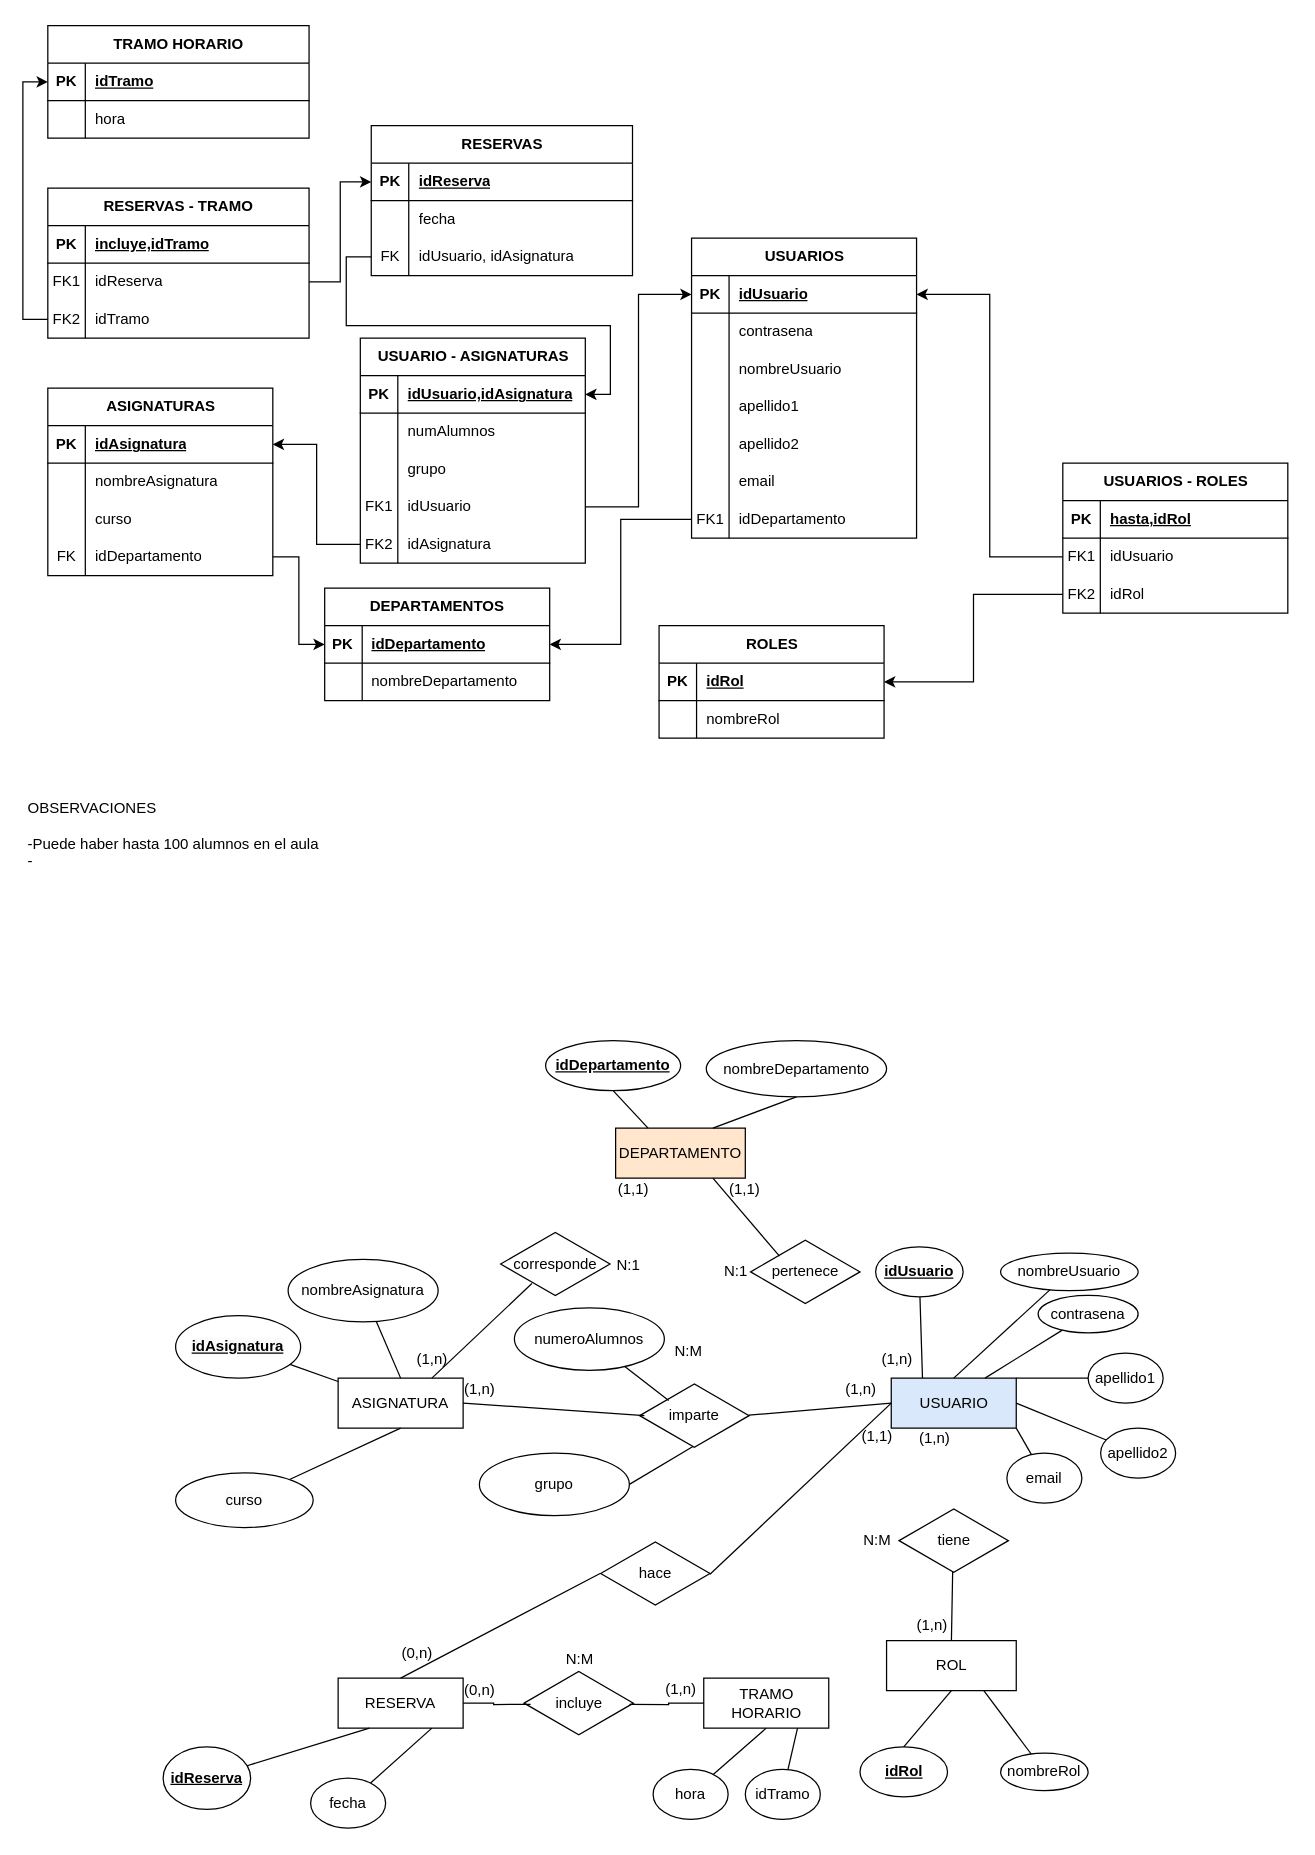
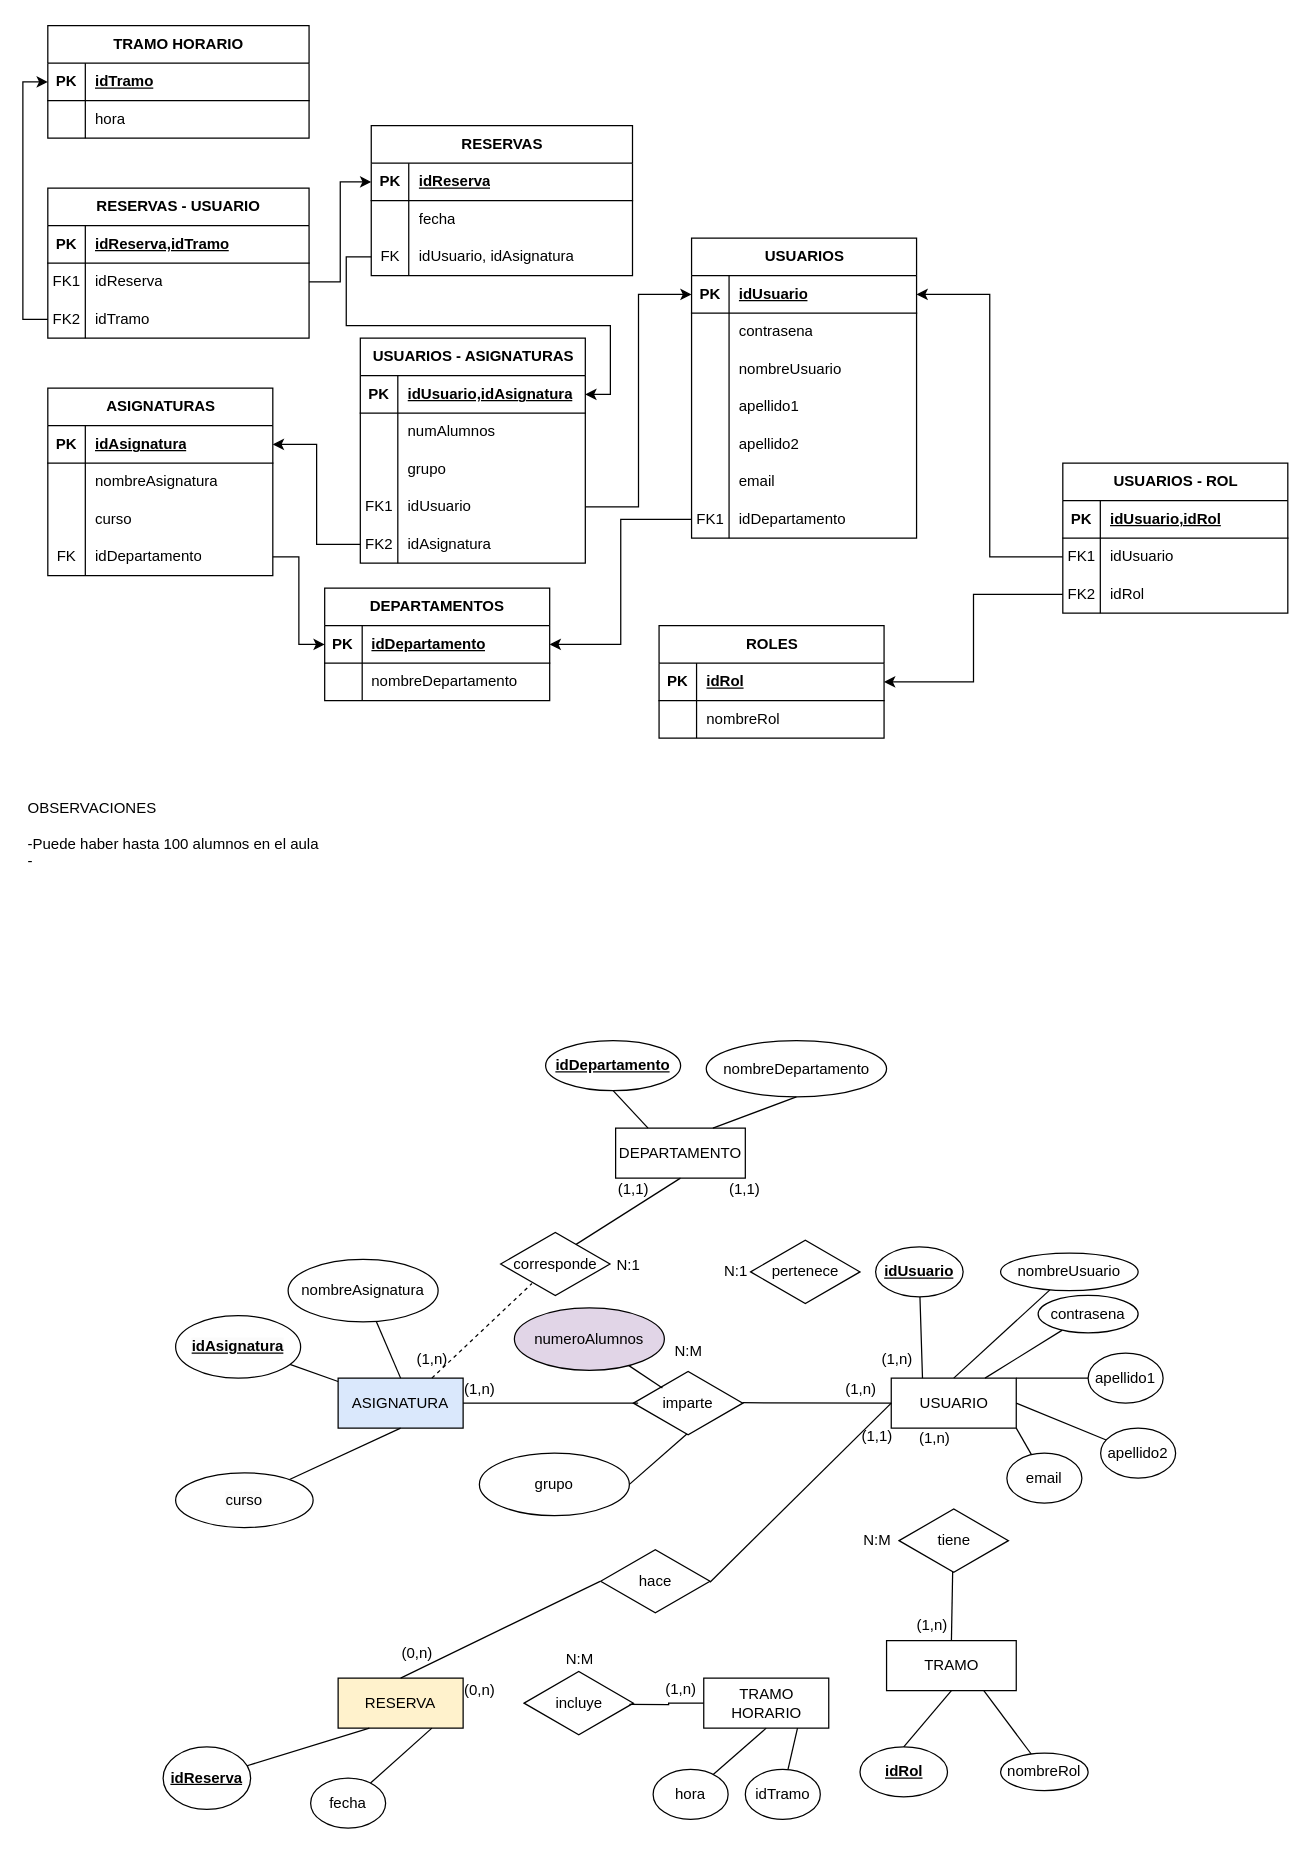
- <mxCell id="169" value="RESERVAS - TRAMO" style="shape=table;startSize=30;container=1;collapsible=1;childLayout=tableLayout;fixedRows=1;rowLines=0;fontStyle=1;align=center;resizeLast=1;html=1;" vertex="1" parent="1"><mxGeometry x="37.75" y="150" width="209" height="120" as="geometry" /></mxCell>
+ <mxCell id="169" value="RESERVAS - USUARIO" style="shape=table;startSize=30;container=1;collapsible=1;childLayout=tableLayout;fixedRows=1;rowLines=0;fontStyle=1;align=center;resizeLast=1;html=1;" vertex="1" parent="1"><mxGeometry x="37.75" y="150" width="209" height="120" as="geometry" /></mxCell>
- <mxCell id="172" value="incluye,idTramo" style="shape=partialRectangle;connectable=0;fillColor=none;top=0;left=0;bottom=0;right=0;align=left;spacingLeft=6;fontStyle=5;overflow=hidden;whiteSpace=wrap;html=1;" vertex="1" parent="170"><mxGeometry x="30" width="179" height="30" as="geometry"><mxRectangle width="179" height="30" as="alternateBounds" /></mxGeometry></mxCell>
+ <mxCell id="172" value="idReserva,idTramo" style="shape=partialRectangle;connectable=0;fillColor=none;top=0;left=0;bottom=0;right=0;align=left;spacingLeft=6;fontStyle=5;overflow=hidden;whiteSpace=wrap;html=1;" vertex="1" parent="170"><mxGeometry x="30" width="179" height="30" as="geometry"><mxRectangle width="179" height="30" as="alternateBounds" /></mxGeometry></mxCell>
- <mxCell id="124" value="USUARIO - ASIGNATURAS" style="shape=table;startSize=30;container=1;collapsible=1;childLayout=tableLayout;fixedRows=1;rowLines=0;fontStyle=1;align=center;resizeLast=1;html=1;" parent="1" vertex="1"><mxGeometry x="287.75" y="270" width="180" height="180" as="geometry"><mxRectangle x="560" y="220" width="80" height="30" as="alternateBounds" /></mxGeometry></mxCell>
+ <mxCell id="124" value="USUARIOS - ASIGNATURAS" style="shape=table;startSize=30;container=1;collapsible=1;childLayout=tableLayout;fixedRows=1;rowLines=0;fontStyle=1;align=center;resizeLast=1;html=1;" parent="1" vertex="1"><mxGeometry x="287.75" y="270" width="180" height="180" as="geometry"><mxRectangle x="560" y="220" width="80" height="30" as="alternateBounds" /></mxGeometry></mxCell>
- <mxCell id="155" value="USUARIOS - ROLES" style="shape=table;startSize=30;container=1;collapsible=1;childLayout=tableLayout;fixedRows=1;rowLines=0;fontStyle=1;align=center;resizeLast=1;html=1;" vertex="1" parent="1"><mxGeometry x="849.75" y="370" width="180" height="120" as="geometry" /></mxCell>
+ <mxCell id="155" value="USUARIOS - ROL" style="shape=table;startSize=30;container=1;collapsible=1;childLayout=tableLayout;fixedRows=1;rowLines=0;fontStyle=1;align=center;resizeLast=1;html=1;" vertex="1" parent="1"><mxGeometry x="849.75" y="370" width="180" height="120" as="geometry" /></mxCell>
- <mxCell id="158" value="hasta,idRol" style="shape=partialRectangle;connectable=0;fillColor=none;top=0;left=0;bottom=0;right=0;align=left;spacingLeft=6;fontStyle=5;overflow=hidden;whiteSpace=wrap;html=1;" vertex="1" parent="156"><mxGeometry x="30" width="150" height="30" as="geometry"><mxRectangle width="150" height="30" as="alternateBounds" /></mxGeometry></mxCell>
+ <mxCell id="158" value="idUsuario,idRol" style="shape=partialRectangle;connectable=0;fillColor=none;top=0;left=0;bottom=0;right=0;align=left;spacingLeft=6;fontStyle=5;overflow=hidden;whiteSpace=wrap;html=1;" vertex="1" parent="156"><mxGeometry x="30" width="150" height="30" as="geometry"><mxRectangle width="150" height="30" as="alternateBounds" /></mxGeometry></mxCell>
- <mxCell id="84" value="DEPARTAMENTO" style="whiteSpace=wrap;html=1;align=center;fillColor=#ffe6cc;" parent="1" vertex="1"><mxGeometry x="492" y="902" width="103.75" height="40" as="geometry" /></mxCell>
+ <mxCell id="84" value="DEPARTAMENTO" style="whiteSpace=wrap;html=1;align=center;" parent="1" vertex="1"><mxGeometry x="492" y="902" width="103.75" height="40" as="geometry" /></mxCell>
+ <mxCell id="87" style="rounded=0;orthogonalLoop=1;jettySize=auto;html=1;entryX=0.69;entryY=0.2;entryDx=0;entryDy=0;exitX=0.5;exitY=1;exitDx=0;exitDy=0;endArrow=none;startFill=0;entryPerimeter=0;" parent="1" source="84" target="85" edge="1"><mxGeometry relative="1" as="geometry"><mxPoint x="520" y="1132" as="sourcePoint" /><mxPoint x="380" y="1132" as="targetPoint" /></mxGeometry></mxCell>
- <mxCell id="89" style="rounded=0;orthogonalLoop=1;jettySize=auto;html=1;entryX=0.75;entryY=1;entryDx=0;entryDy=0;exitX=0.264;exitY=0.261;exitDx=0;exitDy=0;exitPerimeter=0;endArrow=none;startFill=0;" parent="1" source="86" target="84" edge="1"><mxGeometry relative="1" as="geometry"><mxPoint x="540" y="1152" as="sourcePoint" /><mxPoint x="400" y="1152" as="targetPoint" /></mxGeometry></mxCell>
- <mxCell id="88" style="rounded=0;orthogonalLoop=1;jettySize=auto;html=1;entryX=0.286;entryY=0.797;entryDx=0;entryDy=0;exitX=0.75;exitY=0;exitDx=0;exitDy=0;endArrow=none;startFill=0;entryPerimeter=0;" parent="1" source="47" target="85" edge="1"><mxGeometry relative="1" as="geometry"><mxPoint x="530" y="1142" as="sourcePoint" /><mxPoint x="390" y="1142" as="targetPoint" /></mxGeometry></mxCell>
+ <mxCell id="88" style="rounded=0;orthogonalLoop=1;jettySize=auto;html=1;entryX=0.286;entryY=0.797;entryDx=0;entryDy=0;exitX=0.75;exitY=0;exitDx=0;exitDy=0;endArrow=none;startFill=0;entryPerimeter=0;dashed=1;" parent="1" source="47" target="85" edge="1"><mxGeometry relative="1" as="geometry"><mxPoint x="530" y="1142" as="sourcePoint" /><mxPoint x="390" y="1142" as="targetPoint" /></mxGeometry></mxCell>
- <mxCell id="153" value="&lt;span style=&quot;text-align: left;&quot;&gt;numeroAlumnos&lt;/span&gt;" style="ellipse;whiteSpace=wrap;html=1;" vertex="1" parent="1"><mxGeometry x="411" y="1045.75" width="120" height="50" as="geometry" /></mxCell>
+ <mxCell id="153" value="&lt;span style=&quot;text-align: left;&quot;&gt;numeroAlumnos&lt;/span&gt;" style="ellipse;whiteSpace=wrap;html=1;fillColor=#e1d5e7;" vertex="1" parent="1"><mxGeometry x="411" y="1045.75" width="120" height="50" as="geometry" /></mxCell>
- <mxCell id="47" value="ASIGNATURA" style="whiteSpace=wrap;html=1;align=center;" parent="1" vertex="1"><mxGeometry x="270" y="1102" width="100" height="40" as="geometry" /></mxCell>
+ <mxCell id="47" value="ASIGNATURA" style="whiteSpace=wrap;html=1;align=center;fillColor=#dae8fc;" parent="1" vertex="1"><mxGeometry x="270" y="1102" width="100" height="40" as="geometry" /></mxCell>
- <mxCell id="49" value="USUARIO" style="whiteSpace=wrap;html=1;align=center;fillColor=#dae8fc;" parent="1" vertex="1"><mxGeometry x="712.5" y="1102" width="100" height="40" as="geometry" /></mxCell>
+ <mxCell id="49" value="USUARIO" style="whiteSpace=wrap;html=1;align=center;" parent="1" vertex="1"><mxGeometry x="712.5" y="1102" width="100" height="40" as="geometry" /></mxCell>
- <mxCell id="51" value="im&lt;span style=&quot;background-color: transparent; color: light-dark(rgb(0, 0, 0), rgb(255, 255, 255));&quot;&gt;parte&lt;/span&gt;" style="html=1;whiteSpace=wrap;aspect=fixed;shape=isoRectangle;" parent="1" vertex="1"><mxGeometry x="511.25" y="1105.75" width="87.5" height="52.5" as="geometry" /></mxCell>
+ <mxCell id="51" value="im&lt;span style=&quot;background-color: transparent; color: light-dark(rgb(0, 0, 0), rgb(255, 255, 255));&quot;&gt;parte&lt;/span&gt;" style="html=1;whiteSpace=wrap;aspect=fixed;shape=isoRectangle;" parent="1" vertex="1"><mxGeometry x="506.25" y="1095.75" width="87.5" height="52.5" as="geometry" /></mxCell>
- <mxCell id="52" value="hace" style="html=1;whiteSpace=wrap;aspect=fixed;shape=isoRectangle;" parent="1" vertex="1"><mxGeometry x="480" y="1232" width="87.5" height="52.5" as="geometry" /></mxCell>
+ <mxCell id="52" value="hace" style="html=1;whiteSpace=wrap;aspect=fixed;shape=isoRectangle;" parent="1" vertex="1"><mxGeometry x="480" y="1232" width="87.5" height="65" as="geometry" /></mxCell>
- <mxCell id="100" value="ROL" style="whiteSpace=wrap;html=1;align=center;" parent="1" vertex="1"><mxGeometry x="708.75" y="1312" width="103.75" height="40" as="geometry" /></mxCell>
+ <mxCell id="100" value="TRAMO" style="whiteSpace=wrap;html=1;align=center;" parent="1" vertex="1"><mxGeometry x="708.75" y="1312" width="103.75" height="40" as="geometry" /></mxCell>
- <mxCell id="48" value="RESERVA" style="whiteSpace=wrap;html=1;align=center;" parent="1" vertex="1"><mxGeometry x="270" y="1342" width="100" height="40" as="geometry" /></mxCell>
+ <mxCell id="48" value="RESERVA" style="whiteSpace=wrap;html=1;align=center;fillColor=#fff2cc;" parent="1" vertex="1"><mxGeometry x="270" y="1342" width="100" height="40" as="geometry" /></mxCell>
- <mxCell id="147" style="edgeStyle=orthogonalEdgeStyle;rounded=0;orthogonalLoop=1;jettySize=auto;html=1;entryX=0.06;entryY=0.52;entryDx=0;entryDy=0;entryPerimeter=0;endArrow=none;startFill=0;" edge="1" parent="1" source="48" target="146"><mxGeometry relative="1" as="geometry" /></mxCell>
